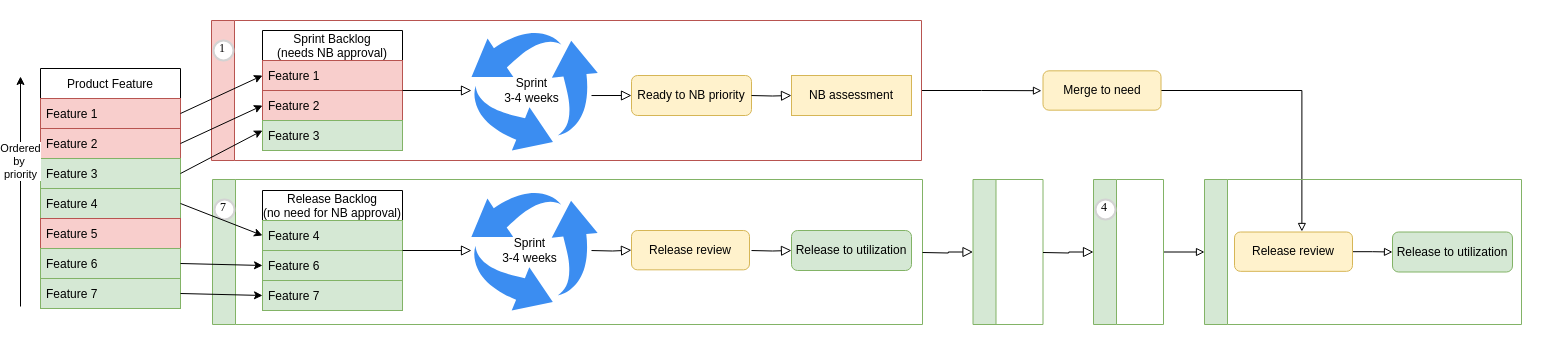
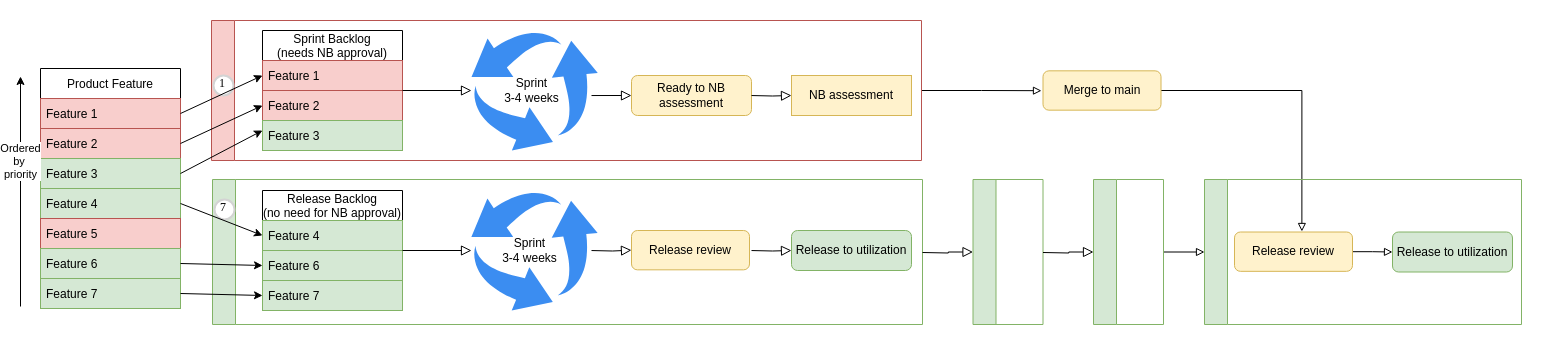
- <mxCell id="7" value="1" style="ellipse;whiteSpace=wrap;html=1;aspect=fixed;strokeWidth=2;fontFamily=Tahoma;spacingBottom=4;spacingRight=2;strokeColor=#d3d3d3;" vertex="1" parent="6"><mxGeometry x="2" y="20" width="20" height="20" as="geometry" /></mxCell>
+ <mxCell id="7" value="1" style="ellipse;whiteSpace=wrap;html=1;aspect=fixed;strokeWidth=2;fontFamily=Tahoma;spacingBottom=4;spacingRight=2;strokeColor=#d3d3d3;" vertex="1" parent="6"><mxGeometry x="2" y="55" width="20" height="20" as="geometry" /></mxCell>
- <mxCell id="55" value="Merge to need" style="rounded=1;whiteSpace=wrap;html=1;fontSize=12;glass=0;strokeWidth=1;shadow=0;fillColor=#fff2cc;strokeColor=#d6b656;" vertex="1" parent="1"><mxGeometry x="1042.5" y="70.34" width="118" height="39.33" as="geometry" /></mxCell>
+ <mxCell id="55" value="Merge to main" style="rounded=1;whiteSpace=wrap;html=1;fontSize=12;glass=0;strokeWidth=1;shadow=0;fillColor=#fff2cc;strokeColor=#d6b656;" vertex="1" parent="1"><mxGeometry x="1042.5" y="70.34" width="118" height="39.33" as="geometry" /></mxCell>
- <mxCell id="8" value="Ready to NB priority" style="rounded=1;whiteSpace=wrap;html=1;fontSize=12;glass=0;strokeWidth=1;shadow=0;fillColor=#fff2cc;strokeColor=#d6b656;" parent="1" vertex="1"><mxGeometry x="631" y="75" width="120" height="40" as="geometry" /></mxCell>
+ <mxCell id="8" value="Ready to NB assessment" style="rounded=1;whiteSpace=wrap;html=1;fontSize=12;glass=0;strokeWidth=1;shadow=0;fillColor=#fff2cc;strokeColor=#d6b656;" parent="1" vertex="1"><mxGeometry x="631" y="75" width="120" height="40" as="geometry" /></mxCell>
- <mxCell id="49" value="4" style="ellipse;whiteSpace=wrap;html=1;aspect=fixed;strokeWidth=2;fontFamily=Tahoma;spacingBottom=4;spacingRight=2;strokeColor=#d3d3d3;" vertex="1" parent="48"><mxGeometry x="2" y="20" width="20" height="20" as="geometry" /></mxCell>
